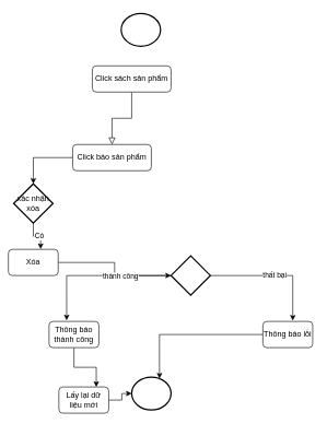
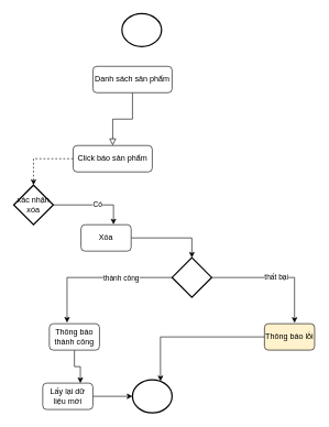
- <mxCell id="3" value="Click sách sản phẩm" style="rounded=1;whiteSpace=wrap;html=1;fontSize=12;glass=0;strokeWidth=1;shadow=0;" parent="1" vertex="1"><mxGeometry x="140" y="100" width="120" height="40" as="geometry" /></mxCell>
+ <mxCell id="3" value="Danh sách sản phẩm" style="rounded=1;whiteSpace=wrap;html=1;fontSize=12;glass=0;strokeWidth=1;shadow=0;" parent="1" vertex="1"><mxGeometry x="140" y="100" width="120" height="40" as="geometry" /></mxCell>
- <mxCell id="6" style="edgeStyle=orthogonalEdgeStyle;rounded=0;orthogonalLoop=1;jettySize=auto;html=1;" parent="1" source="7" target="8" edge="1"><mxGeometry relative="1" as="geometry" /></mxCell>
+ <mxCell id="6" style="edgeStyle=orthogonalEdgeStyle;rounded=0;orthogonalLoop=1;jettySize=auto;html=1;dashed=1;" parent="1" source="7" target="8" edge="1"><mxGeometry relative="1" as="geometry" /></mxCell>
- <mxCell id="10" value="Xóa" style="rounded=1;whiteSpace=wrap;html=1;fontSize=12;glass=0;strokeWidth=1;shadow=0;" parent="1" vertex="1"><mxGeometry x="12" y="380" width="76" height="40" as="geometry" /></mxCell>
+ <mxCell id="10" value="Xóa" style="rounded=1;whiteSpace=wrap;html=1;fontSize=12;glass=0;strokeWidth=1;shadow=0;" parent="1" vertex="1"><mxGeometry x="122" y="340" width="76" height="40" as="geometry" /></mxCell>
- <mxCell id="14" value="Thông báo lỗi" style="rounded=1;whiteSpace=wrap;html=1;fontSize=12;glass=0;strokeWidth=1;shadow=0;" parent="1" vertex="1"><mxGeometry x="400" y="490" width="76" height="40" as="geometry" /></mxCell>
+ <mxCell id="14" value="Thông báo lỗi" style="rounded=1;whiteSpace=wrap;html=1;fontSize=12;glass=0;strokeWidth=1;shadow=0;fillColor=#fff2cc;" parent="1" vertex="1"><mxGeometry x="400" y="490" width="76" height="40" as="geometry" /></mxCell>
- <mxCell id="22" value="Lấy lại dữ liệu mới" style="rounded=1;whiteSpace=wrap;html=1;fontSize=12;glass=0;strokeWidth=1;shadow=0;" parent="1" vertex="1"><mxGeometry x="89" y="590" width="76" height="40" as="geometry" /></mxCell>
+ <mxCell id="22" value="Lấy lại dữ liệu mới" style="rounded=1;whiteSpace=wrap;html=1;fontSize=12;glass=0;strokeWidth=1;shadow=0;" parent="1" vertex="1"><mxGeometry x="64" y="580" width="76" height="40" as="geometry" /></mxCell>
